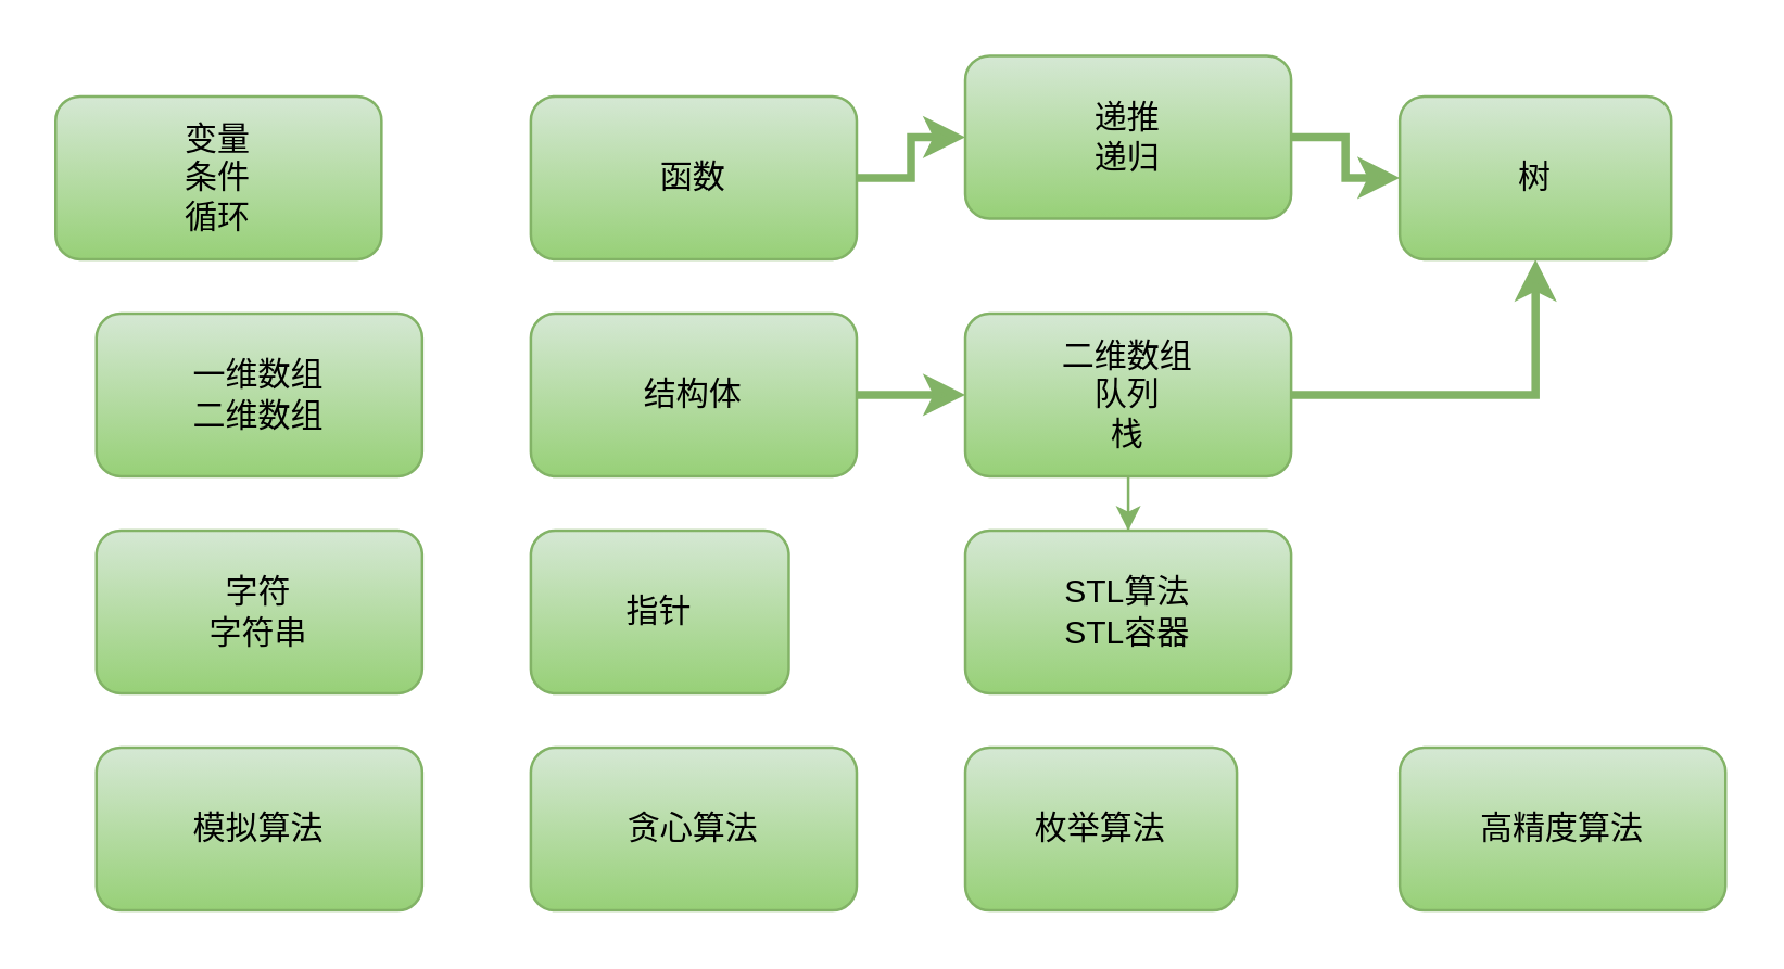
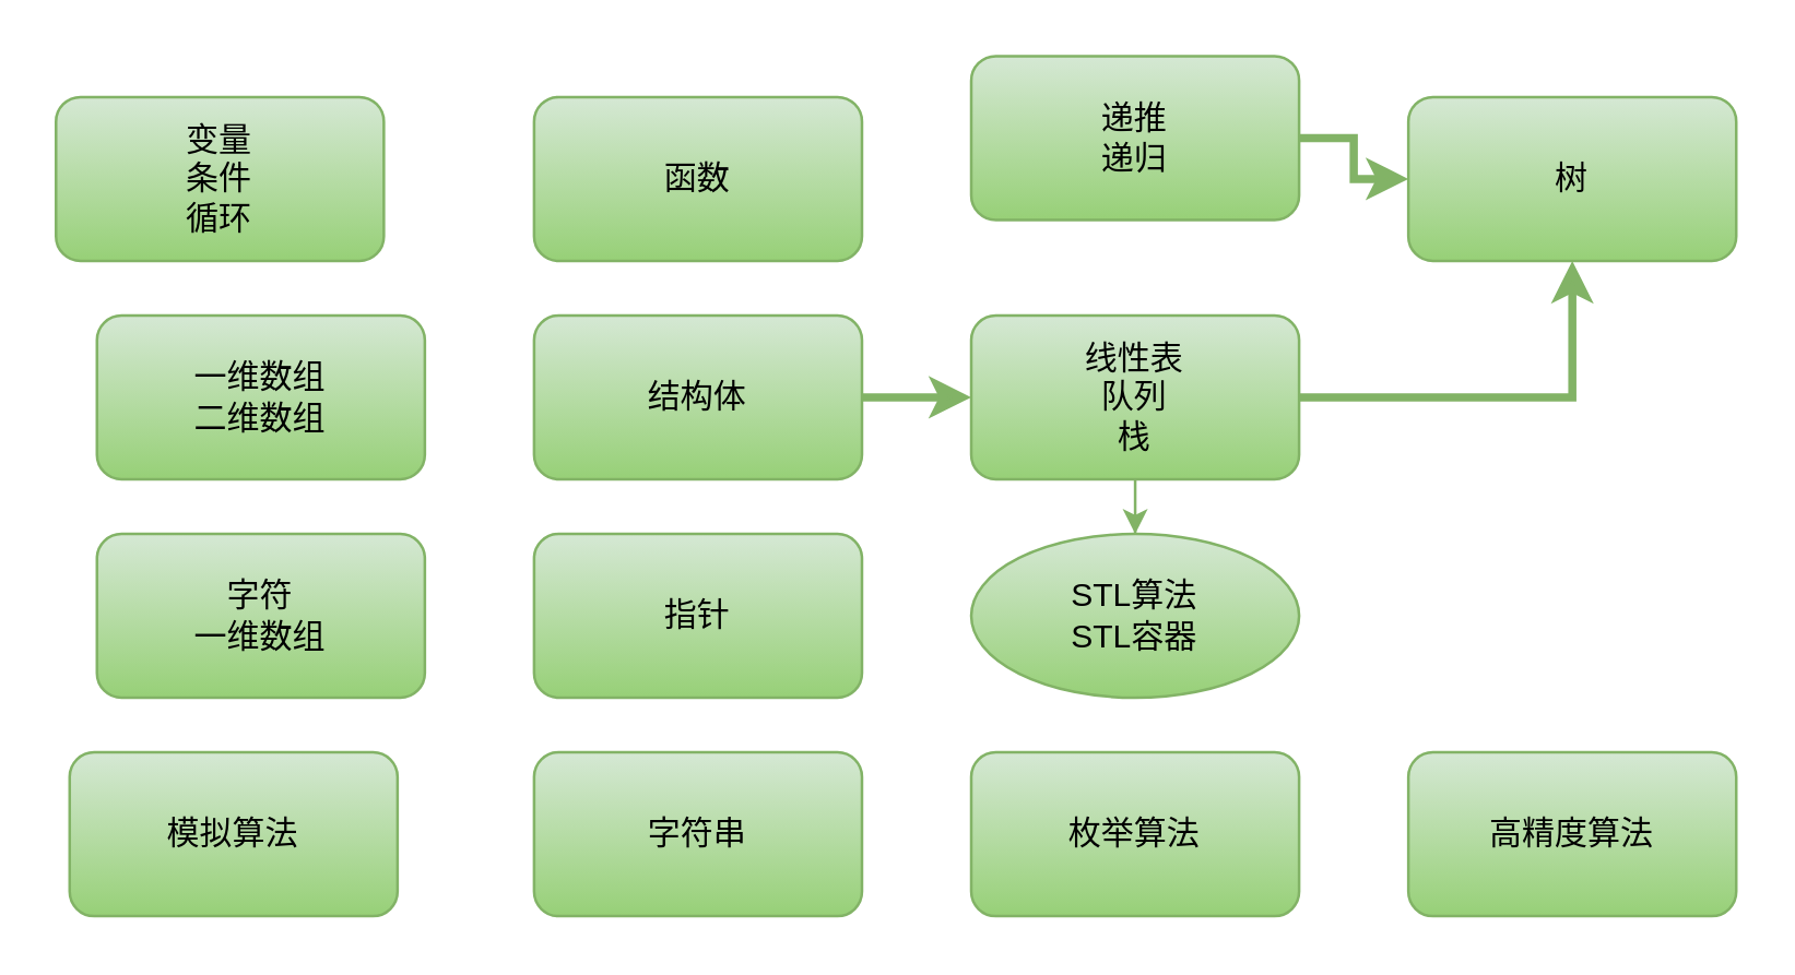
- <mxCell id="5" style="edgeStyle=orthogonalEdgeStyle;rounded=0;orthogonalLoop=1;jettySize=auto;html=1;entryX=0;entryY=0.5;entryDx=0;entryDy=0;strokeWidth=3;gradientColor=#97d077;fillColor=#d5e8d4;strokeColor=#82b366;fontColor=#000000;" edge="1" parent="1" source="6" target="19"><mxGeometry relative="1" as="geometry" /></mxCell>
- <mxCell id="20" value="树" style="rounded=1;whiteSpace=wrap;html=1;gradientColor=#97d077;fillColor=#d5e8d4;strokeColor=#82b366;fontColor=#000000;" vertex="1" parent="1"><mxGeometry x="515" y="35" width="100" height="60" as="geometry" /></mxCell>
+ <mxCell id="20" value="树" style="rounded=1;whiteSpace=wrap;html=1;gradientColor=#97d077;fillColor=#d5e8d4;strokeColor=#82b366;fontColor=#000000;" vertex="1" parent="1"><mxGeometry x="515" y="35" width="120" height="60" as="geometry" /></mxCell>
- <mxCell id="12" value="二维数组&lt;br&gt;队列&lt;br&gt;栈" style="rounded=1;whiteSpace=wrap;html=1;gradientColor=#97d077;fillColor=#d5e8d4;strokeColor=#82b366;fontColor=#000000;" vertex="1" parent="1"><mxGeometry x="355" y="115" width="120" height="60" as="geometry" /></mxCell>
+ <mxCell id="12" value="线性表&lt;br&gt;队列&lt;br&gt;栈" style="rounded=1;whiteSpace=wrap;html=1;gradientColor=#97d077;fillColor=#d5e8d4;strokeColor=#82b366;fontColor=#000000;" vertex="1" parent="1"><mxGeometry x="355" y="115" width="120" height="60" as="geometry" /></mxCell>
- <mxCell id="4" value="字符&lt;br&gt;字符串" style="rounded=1;whiteSpace=wrap;html=1;gradientColor=#97d077;fillColor=#d5e8d4;strokeColor=#82b366;fontColor=#000000;" vertex="1" parent="1"><mxGeometry x="35" y="195" width="120" height="60" as="geometry" /></mxCell>
+ <mxCell id="4" value="字符&lt;br&gt;一维数组" style="rounded=1;whiteSpace=wrap;html=1;gradientColor=#97d077;fillColor=#d5e8d4;strokeColor=#82b366;fontColor=#000000;" vertex="1" parent="1"><mxGeometry x="35" y="195" width="120" height="60" as="geometry" /></mxCell>
- <mxCell id="9" value="指针" style="rounded=1;whiteSpace=wrap;html=1;gradientColor=#97d077;fillColor=#d5e8d4;strokeColor=#82b366;fontColor=#000000;" vertex="1" parent="1"><mxGeometry x="195" y="195" width="95" height="60" as="geometry" /></mxCell>
+ <mxCell id="9" value="指针" style="rounded=1;whiteSpace=wrap;html=1;gradientColor=#97d077;fillColor=#d5e8d4;strokeColor=#82b366;fontColor=#000000;" vertex="1" parent="1"><mxGeometry x="195" y="195" width="120" height="60" as="geometry" /></mxCell>
- <mxCell id="13" value="STL算法&lt;br&gt;STL容器" style="rounded=1;whiteSpace=wrap;html=1;gradientColor=#97d077;fillColor=#d5e8d4;strokeColor=#82b366;fontColor=#000000;" vertex="1" parent="1"><mxGeometry x="355" y="195" width="120" height="60" as="geometry" /></mxCell>
+ <mxCell id="13" value="STL算法&lt;br&gt;STL容器" style="ellipse;whiteSpace=wrap;html=1;gradientColor=#97d077;fillColor=#d5e8d4;strokeColor=#82b366;fontColor=#000000;" vertex="1" parent="1"><mxGeometry x="355" y="195" width="120" height="60" as="geometry" /></mxCell>
- <mxCell id="14" value="模拟算法" style="rounded=1;whiteSpace=wrap;html=1;gradientColor=#97d077;fillColor=#d5e8d4;strokeColor=#82b366;fontColor=#000000;" vertex="1" parent="1"><mxGeometry x="35" y="275" width="120" height="60" as="geometry" /></mxCell>
+ <mxCell id="14" value="模拟算法" style="rounded=1;whiteSpace=wrap;html=1;gradientColor=#97d077;fillColor=#d5e8d4;strokeColor=#82b366;fontColor=#000000;" vertex="1" parent="1"><mxGeometry x="25" y="275" width="120" height="60" as="geometry" /></mxCell>
- <mxCell id="16" value="贪心算法" style="rounded=1;whiteSpace=wrap;html=1;gradientColor=#97d077;fillColor=#d5e8d4;strokeColor=#82b366;fontColor=#000000;" vertex="1" parent="1"><mxGeometry x="195" y="275" width="120" height="60" as="geometry" /></mxCell>
+ <mxCell id="16" value="字符串" style="rounded=1;whiteSpace=wrap;html=1;gradientColor=#97d077;fillColor=#d5e8d4;strokeColor=#82b366;fontColor=#000000;" vertex="1" parent="1"><mxGeometry x="195" y="275" width="120" height="60" as="geometry" /></mxCell>
- <mxCell id="15" value="枚举算法" style="rounded=1;whiteSpace=wrap;html=1;gradientColor=#97d077;fillColor=#d5e8d4;strokeColor=#82b366;fontColor=#000000;" vertex="1" parent="1"><mxGeometry x="355" y="275" width="100" height="60" as="geometry" /></mxCell>
+ <mxCell id="15" value="枚举算法" style="rounded=1;whiteSpace=wrap;html=1;gradientColor=#97d077;fillColor=#d5e8d4;strokeColor=#82b366;fontColor=#000000;" vertex="1" parent="1"><mxGeometry x="355" y="275" width="120" height="60" as="geometry" /></mxCell>
